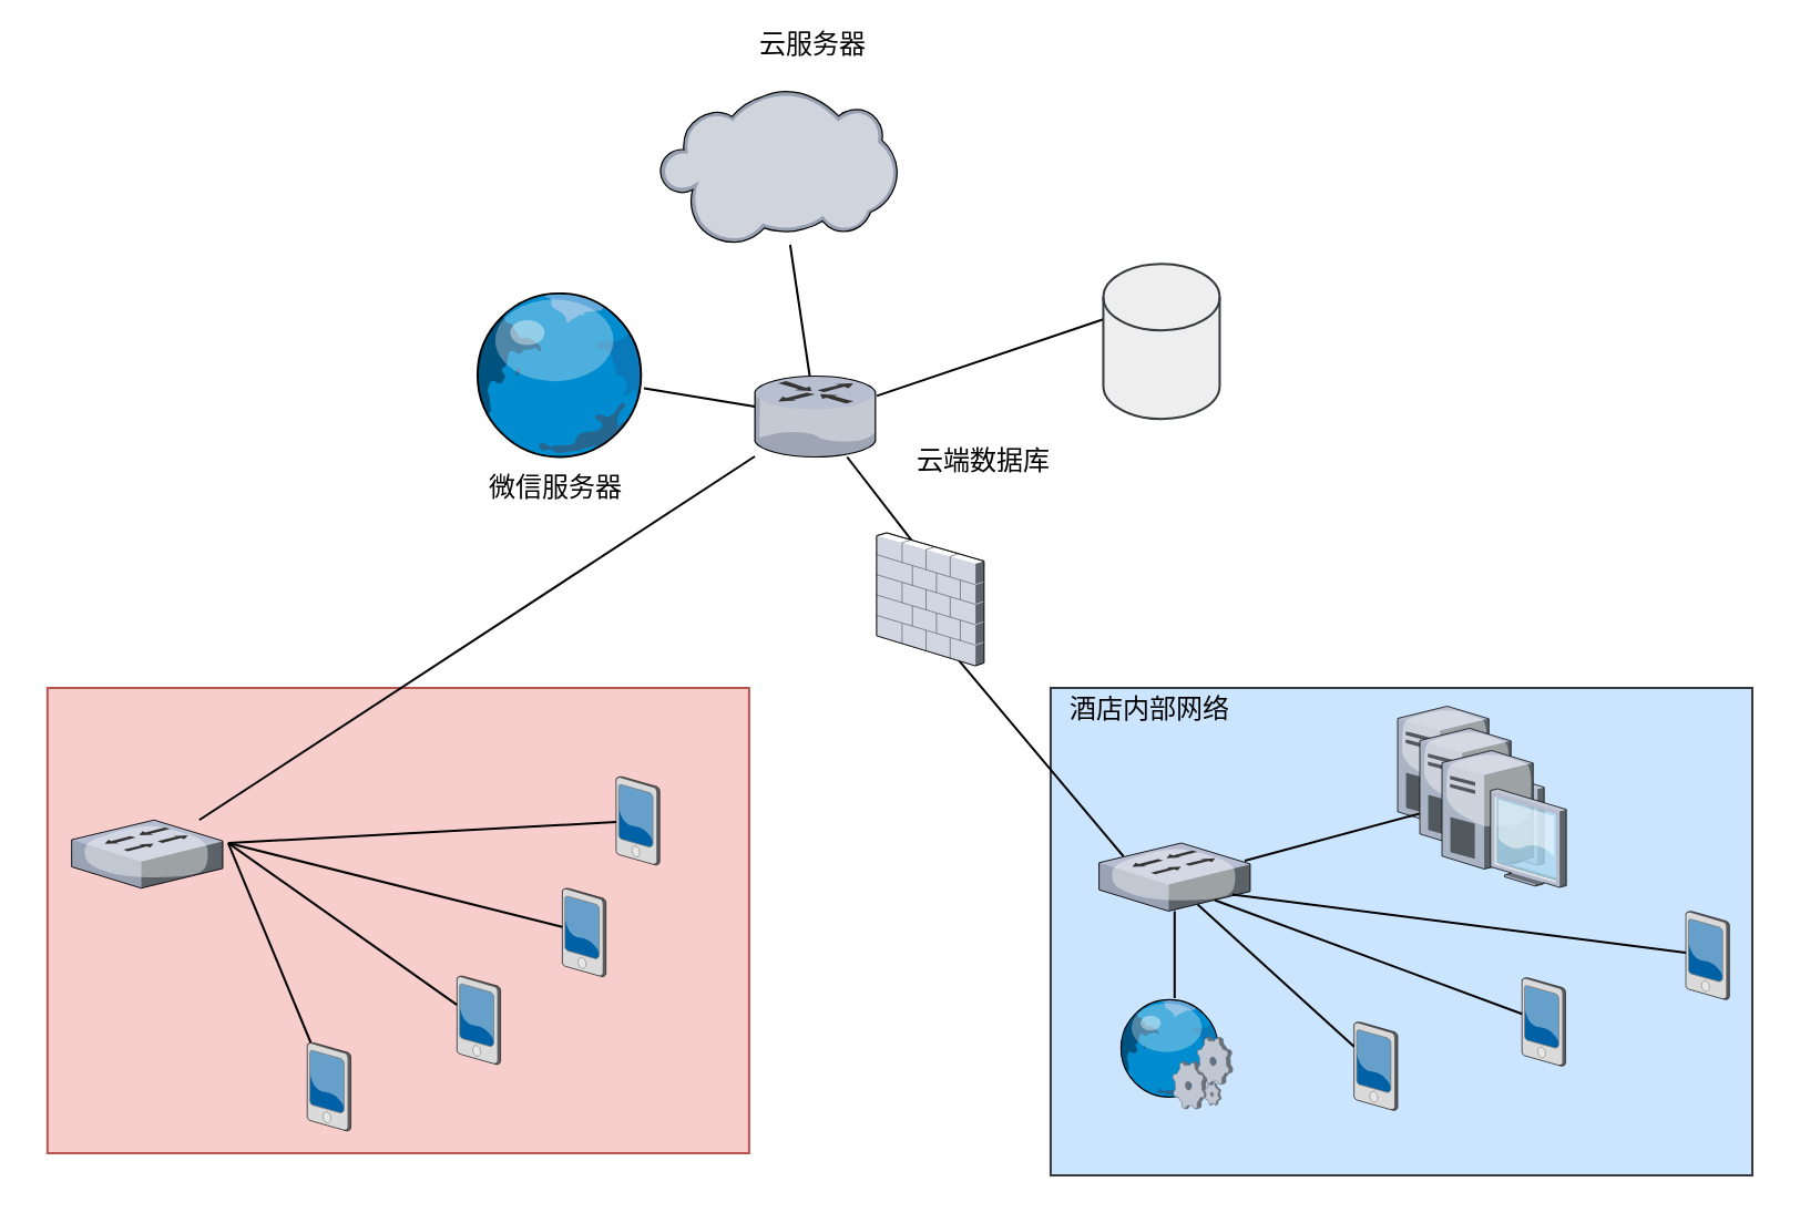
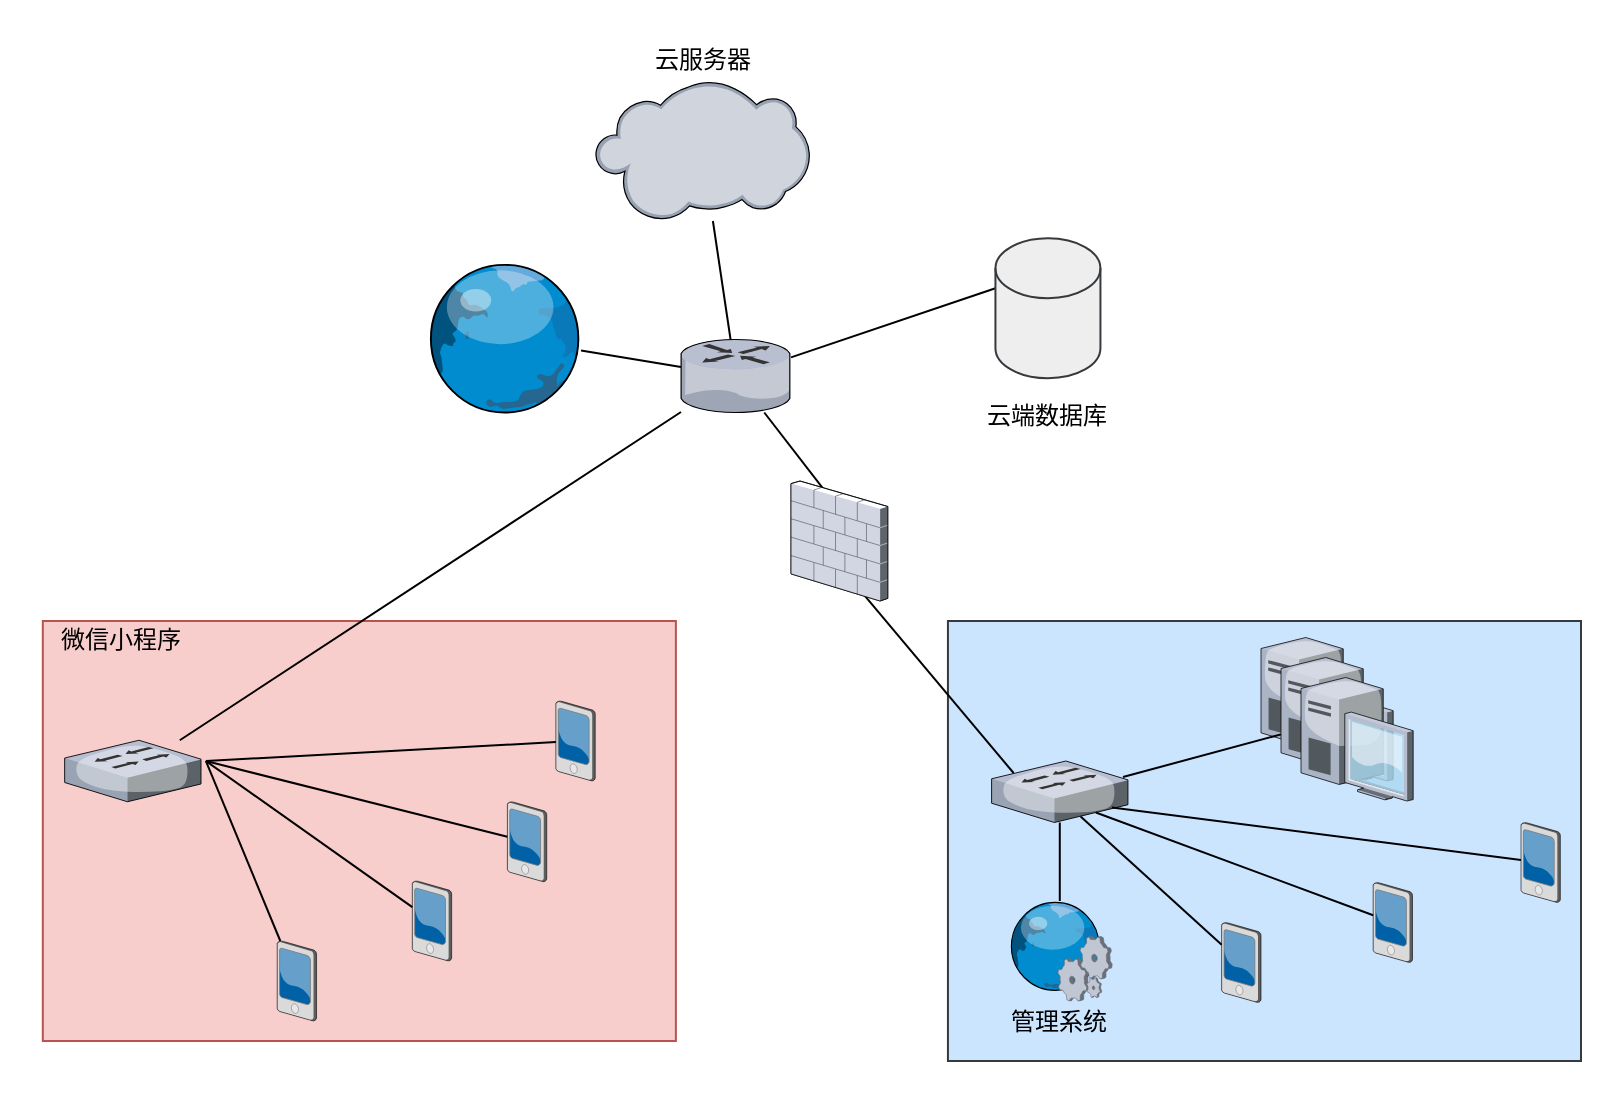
- <mxCell id="6" value="云服务器" style="text;html=1;align=center;verticalAlign=middle;resizable=0;points=[];autosize=1;" parent="1" vertex="1"><mxGeometry x="335.74" y="10" width="60" height="20" as="geometry" /></mxCell>
+ <mxCell id="6" value="云服务器" style="text;html=1;align=center;verticalAlign=middle;resizable=0;points=[];autosize=1;" parent="1" vertex="1"><mxGeometry x="320.74" y="20" width="60" height="20" as="geometry" /></mxCell>
- <mxCell id="23" value="云端数据库" style="text;html=1;align=center;verticalAlign=middle;resizable=0;points=[];autosize=1;" parent="1" vertex="1"><mxGeometry x="403.47" y="197.88" width="80" height="20" as="geometry" /></mxCell>
+ <mxCell id="23" value="云端数据库" style="text;html=1;align=center;verticalAlign=middle;resizable=0;points=[];autosize=1;" parent="1" vertex="1"><mxGeometry x="483.47" y="197.88" width="80" height="20" as="geometry" /></mxCell>
- <mxCell id="9" value="微信服务器" style="text;html=1;align=center;verticalAlign=middle;resizable=0;points=[];autosize=1;" parent="1" vertex="1"><mxGeometry x="210" y="210" width="80" height="20" as="geometry" /></mxCell>
+ <mxCell id="20" value="微信小程序" style="text;html=1;align=center;verticalAlign=middle;resizable=0;points=[];autosize=1;" parent="1" vertex="1"><mxGeometry x="20" y="310" width="80" height="20" as="geometry" /></mxCell>
- <mxCell id="29" value="酒店内部网络" style="text;html=1;align=center;verticalAlign=middle;resizable=0;points=[];autosize=1;" parent="1" vertex="1"><mxGeometry x="473.47" y="310" width="90" height="20" as="geometry" /></mxCell>
+ <mxCell id="42" value="管理系统" style="text;html=1;align=center;verticalAlign=middle;resizable=0;points=[];autosize=1;" parent="1" vertex="1"><mxGeometry x="499.39" y="500.75" width="60" height="20" as="geometry" /></mxCell>
